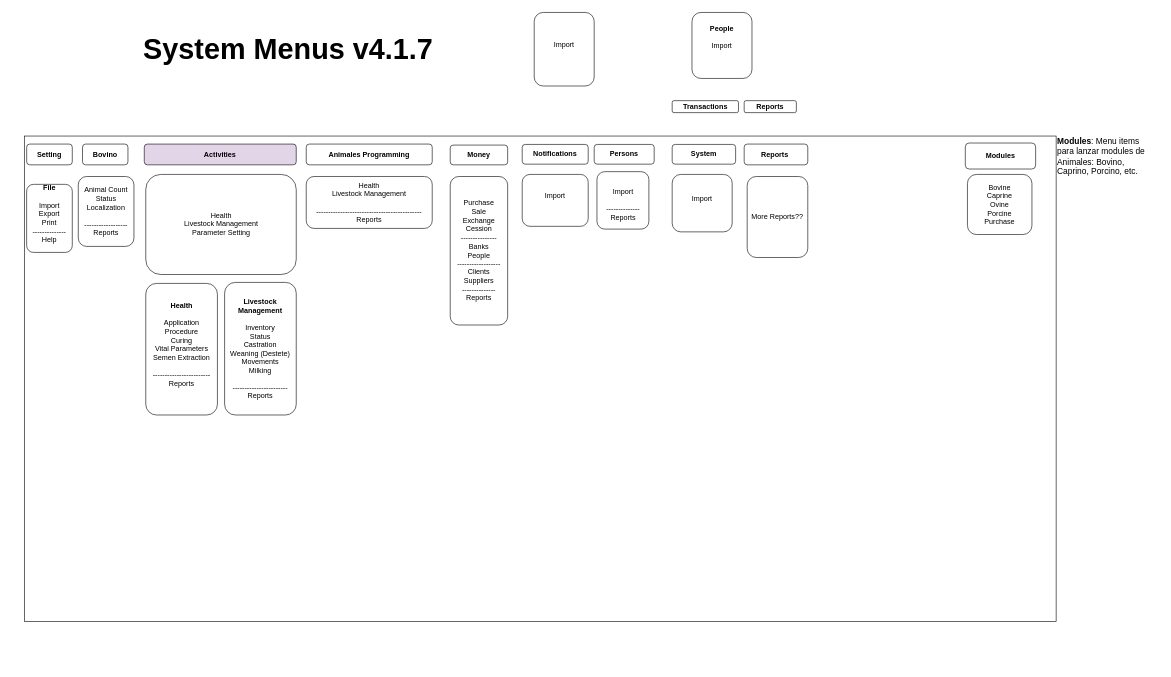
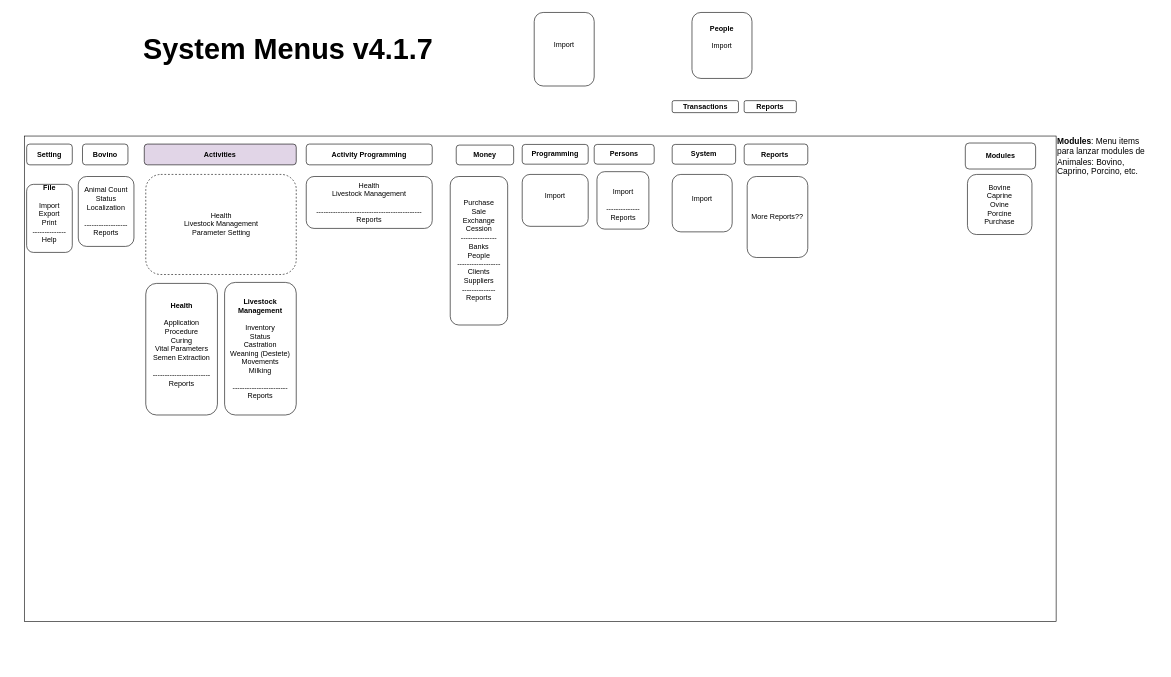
- <mxCell id="28" value="&lt;b style=&quot;line-height: 100%&quot;&gt;Notifications&lt;br&gt;&lt;/b&gt;" style="rounded=1;whiteSpace=wrap;html=1;" parent="10" vertex="1"><mxGeometry x="850" y="19" width="110" height="32.9" as="geometry" /></mxCell>
+ <mxCell id="28" value="&lt;b style=&quot;line-height: 100%&quot;&gt;Programming&lt;br&gt;&lt;/b&gt;" style="rounded=1;whiteSpace=wrap;html=1;" parent="10" vertex="1"><mxGeometry x="850" y="19" width="110" height="32.9" as="geometry" /></mxCell>
- <mxCell id="16" value="&lt;b style=&quot;line-height: 100%&quot;&gt;Animales Programming&lt;br&gt;&lt;/b&gt;" style="rounded=1;whiteSpace=wrap;html=1;" parent="10" vertex="1"><mxGeometry x="490" y="18.39" width="210" height="34.61" as="geometry" /></mxCell>
+ <mxCell id="16" value="&lt;b style=&quot;line-height: 100%&quot;&gt;Activity Programming&lt;br&gt;&lt;/b&gt;" style="rounded=1;whiteSpace=wrap;html=1;" parent="10" vertex="1"><mxGeometry x="490" y="18.39" width="210" height="34.61" as="geometry" /></mxCell>
- <mxCell id="18" value="&lt;b style=&quot;line-height: 100%&quot;&gt;Money&lt;br&gt;&lt;/b&gt;" style="rounded=1;whiteSpace=wrap;html=1;" parent="10" vertex="1"><mxGeometry x="730" y="20.1" width="95.75" height="32.9" as="geometry" /></mxCell>
+ <mxCell id="18" value="&lt;b style=&quot;line-height: 100%&quot;&gt;Money&lt;br&gt;&lt;/b&gt;" style="rounded=1;whiteSpace=wrap;html=1;" parent="10" vertex="1"><mxGeometry x="740" y="20.1" width="95.75" height="32.9" as="geometry" /></mxCell>
- <mxCell id="25" value="&lt;div&gt;Health&lt;/div&gt;&lt;div&gt;&lt;span&gt;Livestock Management&lt;/span&gt;&lt;br&gt;&lt;/div&gt;&lt;div&gt;Parameter Setting&lt;/div&gt;" style="rounded=1;whiteSpace=wrap;html=1;spacingLeft=0;spacingRight=0;" parent="10" vertex="1"><mxGeometry x="222.5" y="69.0" width="250.833" height="166.83" as="geometry" /></mxCell>
+ <mxCell id="25" value="&lt;div&gt;Health&lt;/div&gt;&lt;div&gt;&lt;span&gt;Livestock Management&lt;/span&gt;&lt;br&gt;&lt;/div&gt;&lt;div&gt;Parameter Setting&lt;/div&gt;" style="rounded=1;whiteSpace=wrap;html=1;spacingLeft=0;spacingRight=0;dashed=1;" parent="10" vertex="1"><mxGeometry x="222.5" y="69.0" width="250.833" height="166.83" as="geometry" /></mxCell>
